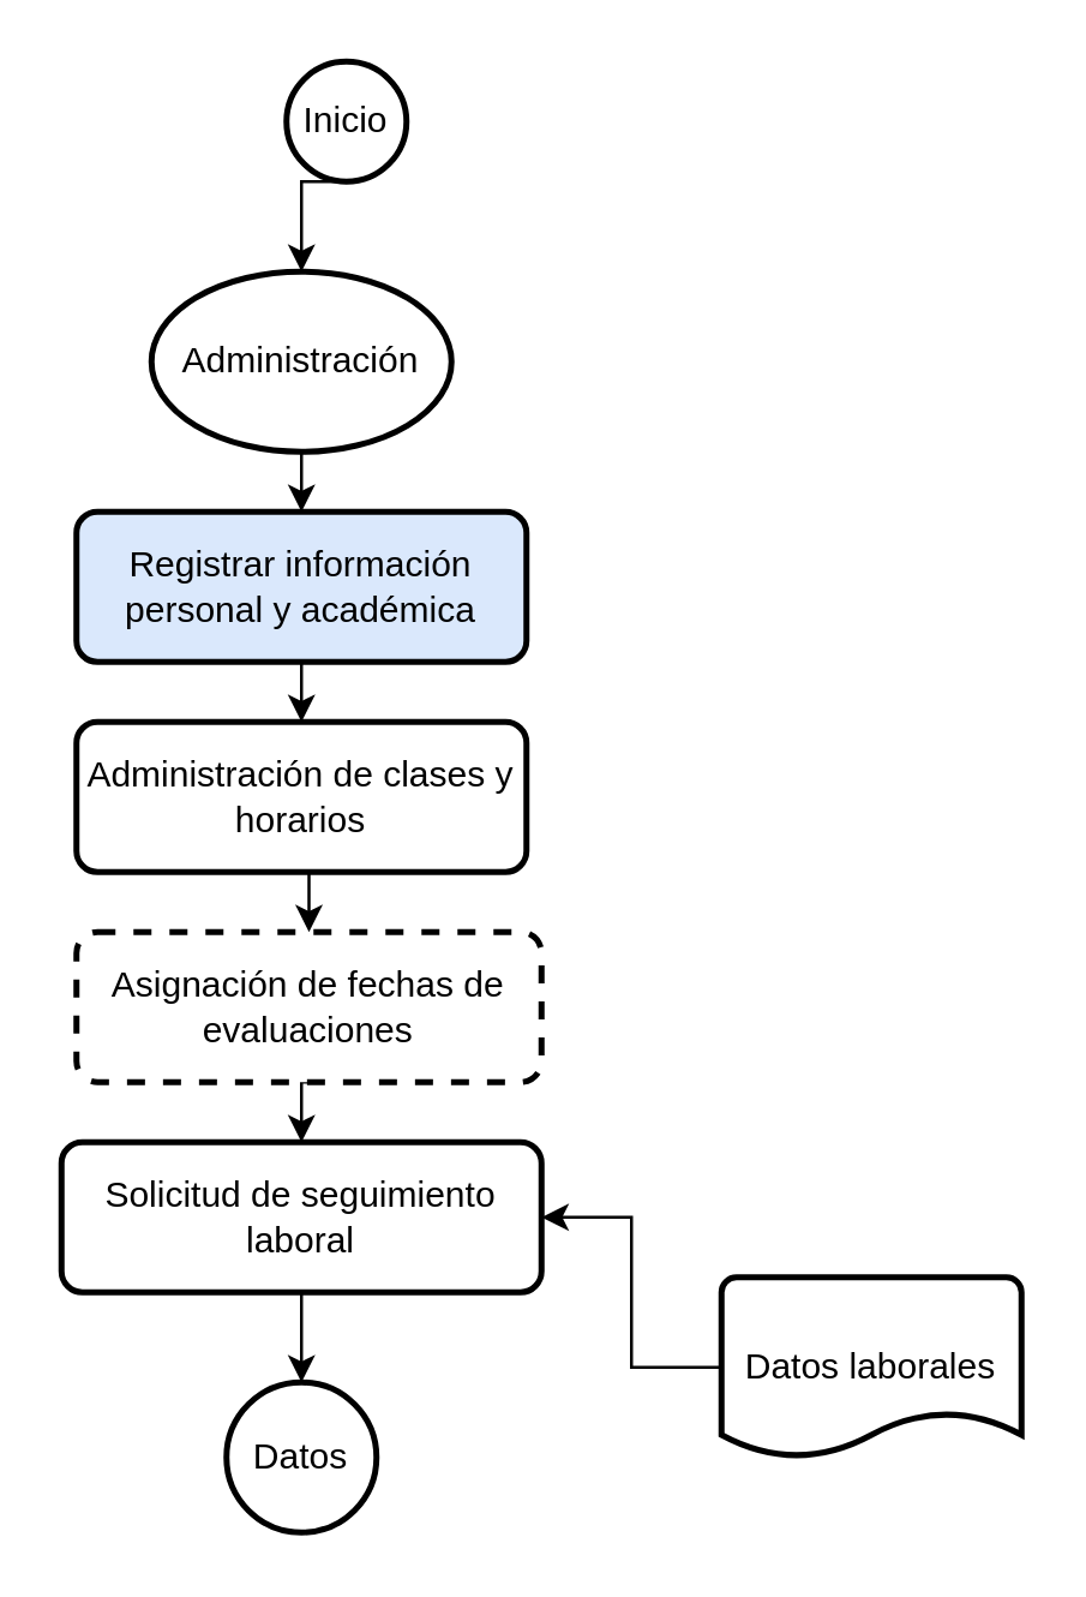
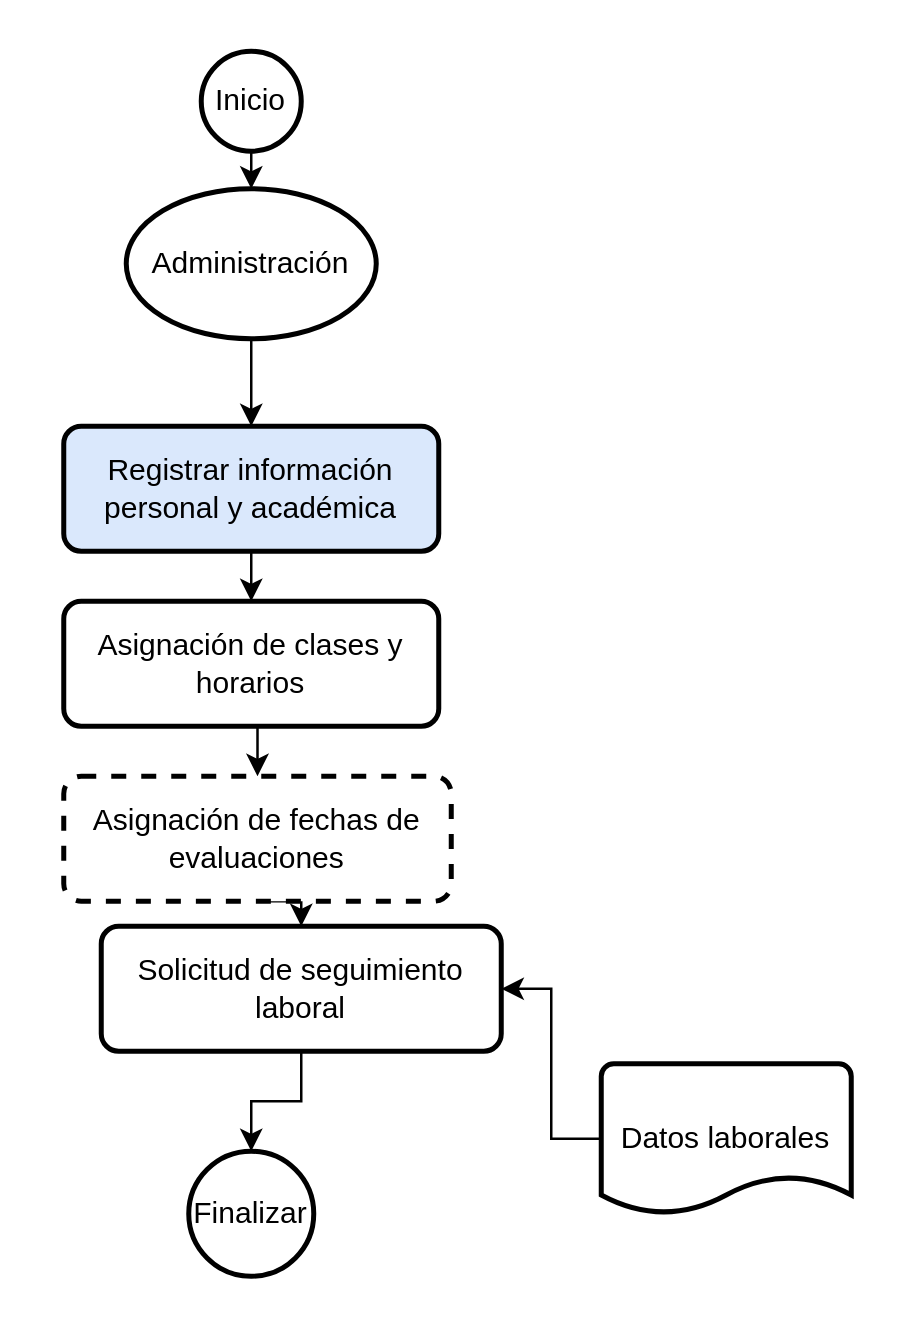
- <mxCell id="2" value="Inicio" style="strokeWidth=2;html=1;shape=mxgraph.flowchart.start_2;whiteSpace=wrap;" vertex="1" parent="1"><mxGeometry x="95" y="20" width="40" height="40" as="geometry" /></mxCell>
+ <mxCell id="2" value="Inicio" style="strokeWidth=2;html=1;shape=mxgraph.flowchart.start_2;whiteSpace=wrap;" vertex="1" parent="1"><mxGeometry x="80" width="40" height="40" as="geometry" y="20" /></mxCell>
- <mxCell id="5" value="Administración" style="strokeWidth=2;html=1;shape=mxgraph.flowchart.start_1;whiteSpace=wrap;" vertex="1" parent="1"><mxGeometry x="50" y="90" width="100" height="60" as="geometry" /></mxCell>
+ <mxCell id="5" value="Administración" style="strokeWidth=2;html=1;shape=mxgraph.flowchart.start_1;whiteSpace=wrap;" vertex="1" parent="1"><mxGeometry x="50" y="75" width="100" height="60" as="geometry" /></mxCell>
- <mxCell id="9" value="Administración de clases y horarios" style="rounded=1;whiteSpace=wrap;html=1;absoluteArcSize=1;arcSize=14;strokeWidth=2;" vertex="1" parent="1"><mxGeometry x="25" y="240" width="150" height="50" as="geometry" /></mxCell>
+ <mxCell id="9" value="Asignación de clases y horarios" style="rounded=1;whiteSpace=wrap;html=1;absoluteArcSize=1;arcSize=14;strokeWidth=2;" vertex="1" parent="1"><mxGeometry x="25" y="240" width="150" height="50" as="geometry" /></mxCell>
- <mxCell id="13" value="Solicitud de seguimiento laboral" style="rounded=1;whiteSpace=wrap;html=1;absoluteArcSize=1;arcSize=14;strokeWidth=2;" vertex="1" parent="1"><mxGeometry x="20" y="380" width="160" height="50" as="geometry" /></mxCell>
+ <mxCell id="13" value="Solicitud de seguimiento laboral" style="rounded=1;whiteSpace=wrap;html=1;absoluteArcSize=1;arcSize=14;strokeWidth=2;" vertex="1" parent="1"><mxGeometry x="40" y="370" width="160" height="50" as="geometry" /></mxCell>
- <mxCell id="3" value="Datos" style="strokeWidth=2;html=1;shape=mxgraph.flowchart.start_2;whiteSpace=wrap;" vertex="1" parent="1"><mxGeometry x="75" y="460" width="50" height="50" as="geometry" /></mxCell>
+ <mxCell id="3" value="Finalizar" style="strokeWidth=2;html=1;shape=mxgraph.flowchart.start_2;whiteSpace=wrap;" vertex="1" parent="1"><mxGeometry x="75" y="460" width="50" height="50" as="geometry" /></mxCell>
